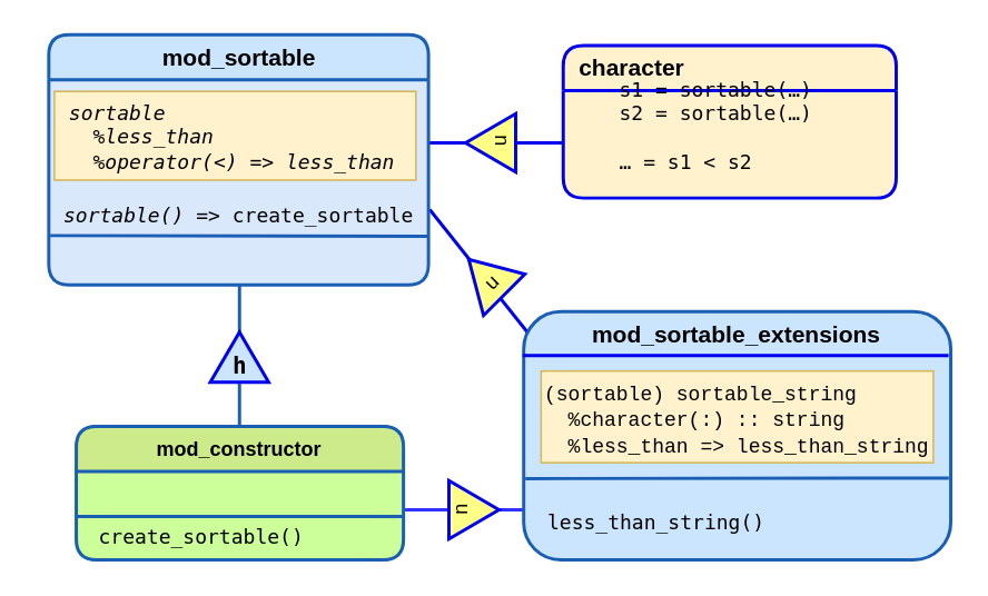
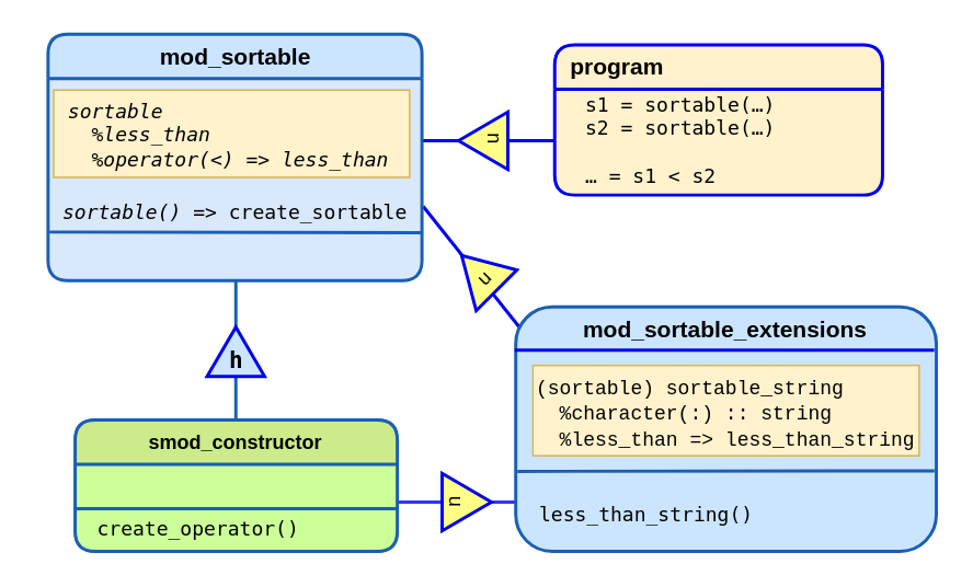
- <mxCell id="7" value="&lt;div style=&quot;font-size: 14px;&quot; align=&quot;left&quot;&gt;&lt;pre style=&quot;&quot;&gt;&lt;font face=&quot;Helvetica&quot;&gt;&amp;nbsp;&amp;nbsp;&lt;font style=&quot;font-size: 14px;&quot;&gt;character&lt;/font&gt;&lt;/font&gt;&lt;/pre&gt;&lt;/div&gt;" style="swimlane;whiteSpace=wrap;html=1;rounded=1;strokeColor=#0000ee;fillColor=#fff2cc;swimlaneFillColor=#fff2cc;startSize=27;strokeWidth=1.968;align=left;" parent="6" vertex="1"><mxGeometry y="1.692" width="199.5" height="91.385" as="geometry" /></mxCell>
+ <mxCell id="7" value="&lt;div style=&quot;font-size: 14px;&quot; align=&quot;left&quot;&gt;&lt;pre style=&quot;&quot;&gt;&lt;font face=&quot;Helvetica&quot;&gt;&amp;nbsp;&amp;nbsp;&lt;font style=&quot;font-size: 14px;&quot;&gt;program&lt;/font&gt;&lt;/font&gt;&lt;/pre&gt;&lt;/div&gt;" style="swimlane;whiteSpace=wrap;html=1;rounded=1;strokeColor=#0000ee;fillColor=#fff2cc;swimlaneFillColor=#fff2cc;startSize=27;strokeWidth=1.968;align=left;" parent="6" vertex="1"><mxGeometry y="1.692" width="199.5" height="91.385" as="geometry" /></mxCell>
- <mxCell id="8" value="&lt;blockquote style=&quot;margin: 1px 0px 0px;&quot;&gt;&lt;div&gt;&lt;pre style=&quot;margin-top: 0px; padding-bottom: 0px; padding-left: 0px;&quot;&gt;s1 = sortable(…)&lt;br&gt;s2 = sortable(…)&lt;br&gt;&lt;br&gt;… = s1 &amp;lt; s2&lt;/pre&gt;&lt;/div&gt;&lt;/blockquote&gt;&lt;p&gt;&lt;/p&gt;" style="text;html=1;whiteSpace=wrap;overflow=hidden;rounded=0;" parent="7" vertex="1"><mxGeometry x="31.64" y="12.69" width="135.84" height="67.31" as="geometry" /></mxCell>
+ <mxCell id="8" value="&lt;blockquote style=&quot;margin: 1px 0px 0px;&quot;&gt;&lt;div&gt;&lt;pre style=&quot;margin-top: 0px; padding-bottom: 0px; padding-left: 0px;&quot;&gt;s1 = sortable(…)&lt;br&gt;s2 = sortable(…)&lt;br&gt;&lt;br&gt;… = s1 &amp;lt; s2&lt;/pre&gt;&lt;/div&gt;&lt;/blockquote&gt;&lt;p&gt;&lt;/p&gt;" style="text;html=1;whiteSpace=wrap;overflow=hidden;rounded=0;" parent="7" vertex="1"><mxGeometry x="16.64" y="22.69" width="135.84" height="67.31" as="geometry" /></mxCell>
- <mxCell id="15" value="mod_constructor" style="swimlane;whiteSpace=wrap;html=1;rounded=1;strokeColor=#1a5fb4;fillColor=#cdeb8b;swimlaneFillColor=#CCFF99;startSize=27;strokeWidth=1.968;" parent="14" vertex="1"><mxGeometry width="196" height="80" as="geometry" /></mxCell>
+ <mxCell id="15" value="smod_constructor" style="swimlane;whiteSpace=wrap;html=1;rounded=1;strokeColor=#1a5fb4;fillColor=#cdeb8b;swimlaneFillColor=#CCFF99;startSize=27;strokeWidth=1.968;" parent="14" vertex="1"><mxGeometry width="196" height="80" as="geometry" /></mxCell>
- <mxCell id="16" value="&lt;pre style=&quot;margin-top: 0px;&quot;&gt;create_sortable()&lt;/pre&gt;" style="text;html=1;whiteSpace=wrap;overflow=hidden;rounded=0;" parent="15" vertex="1"><mxGeometry x="11.96" y="53.32" width="158.04" height="24.68" as="geometry" /></mxCell>
+ <mxCell id="16" value="&lt;pre style=&quot;margin-top: 0px;&quot;&gt;create_operator()&lt;/pre&gt;" style="text;html=1;whiteSpace=wrap;overflow=hidden;rounded=0;" parent="15" vertex="1"><mxGeometry x="11.96" y="53.32" width="158.04" height="24.68" as="geometry" /></mxCell>
